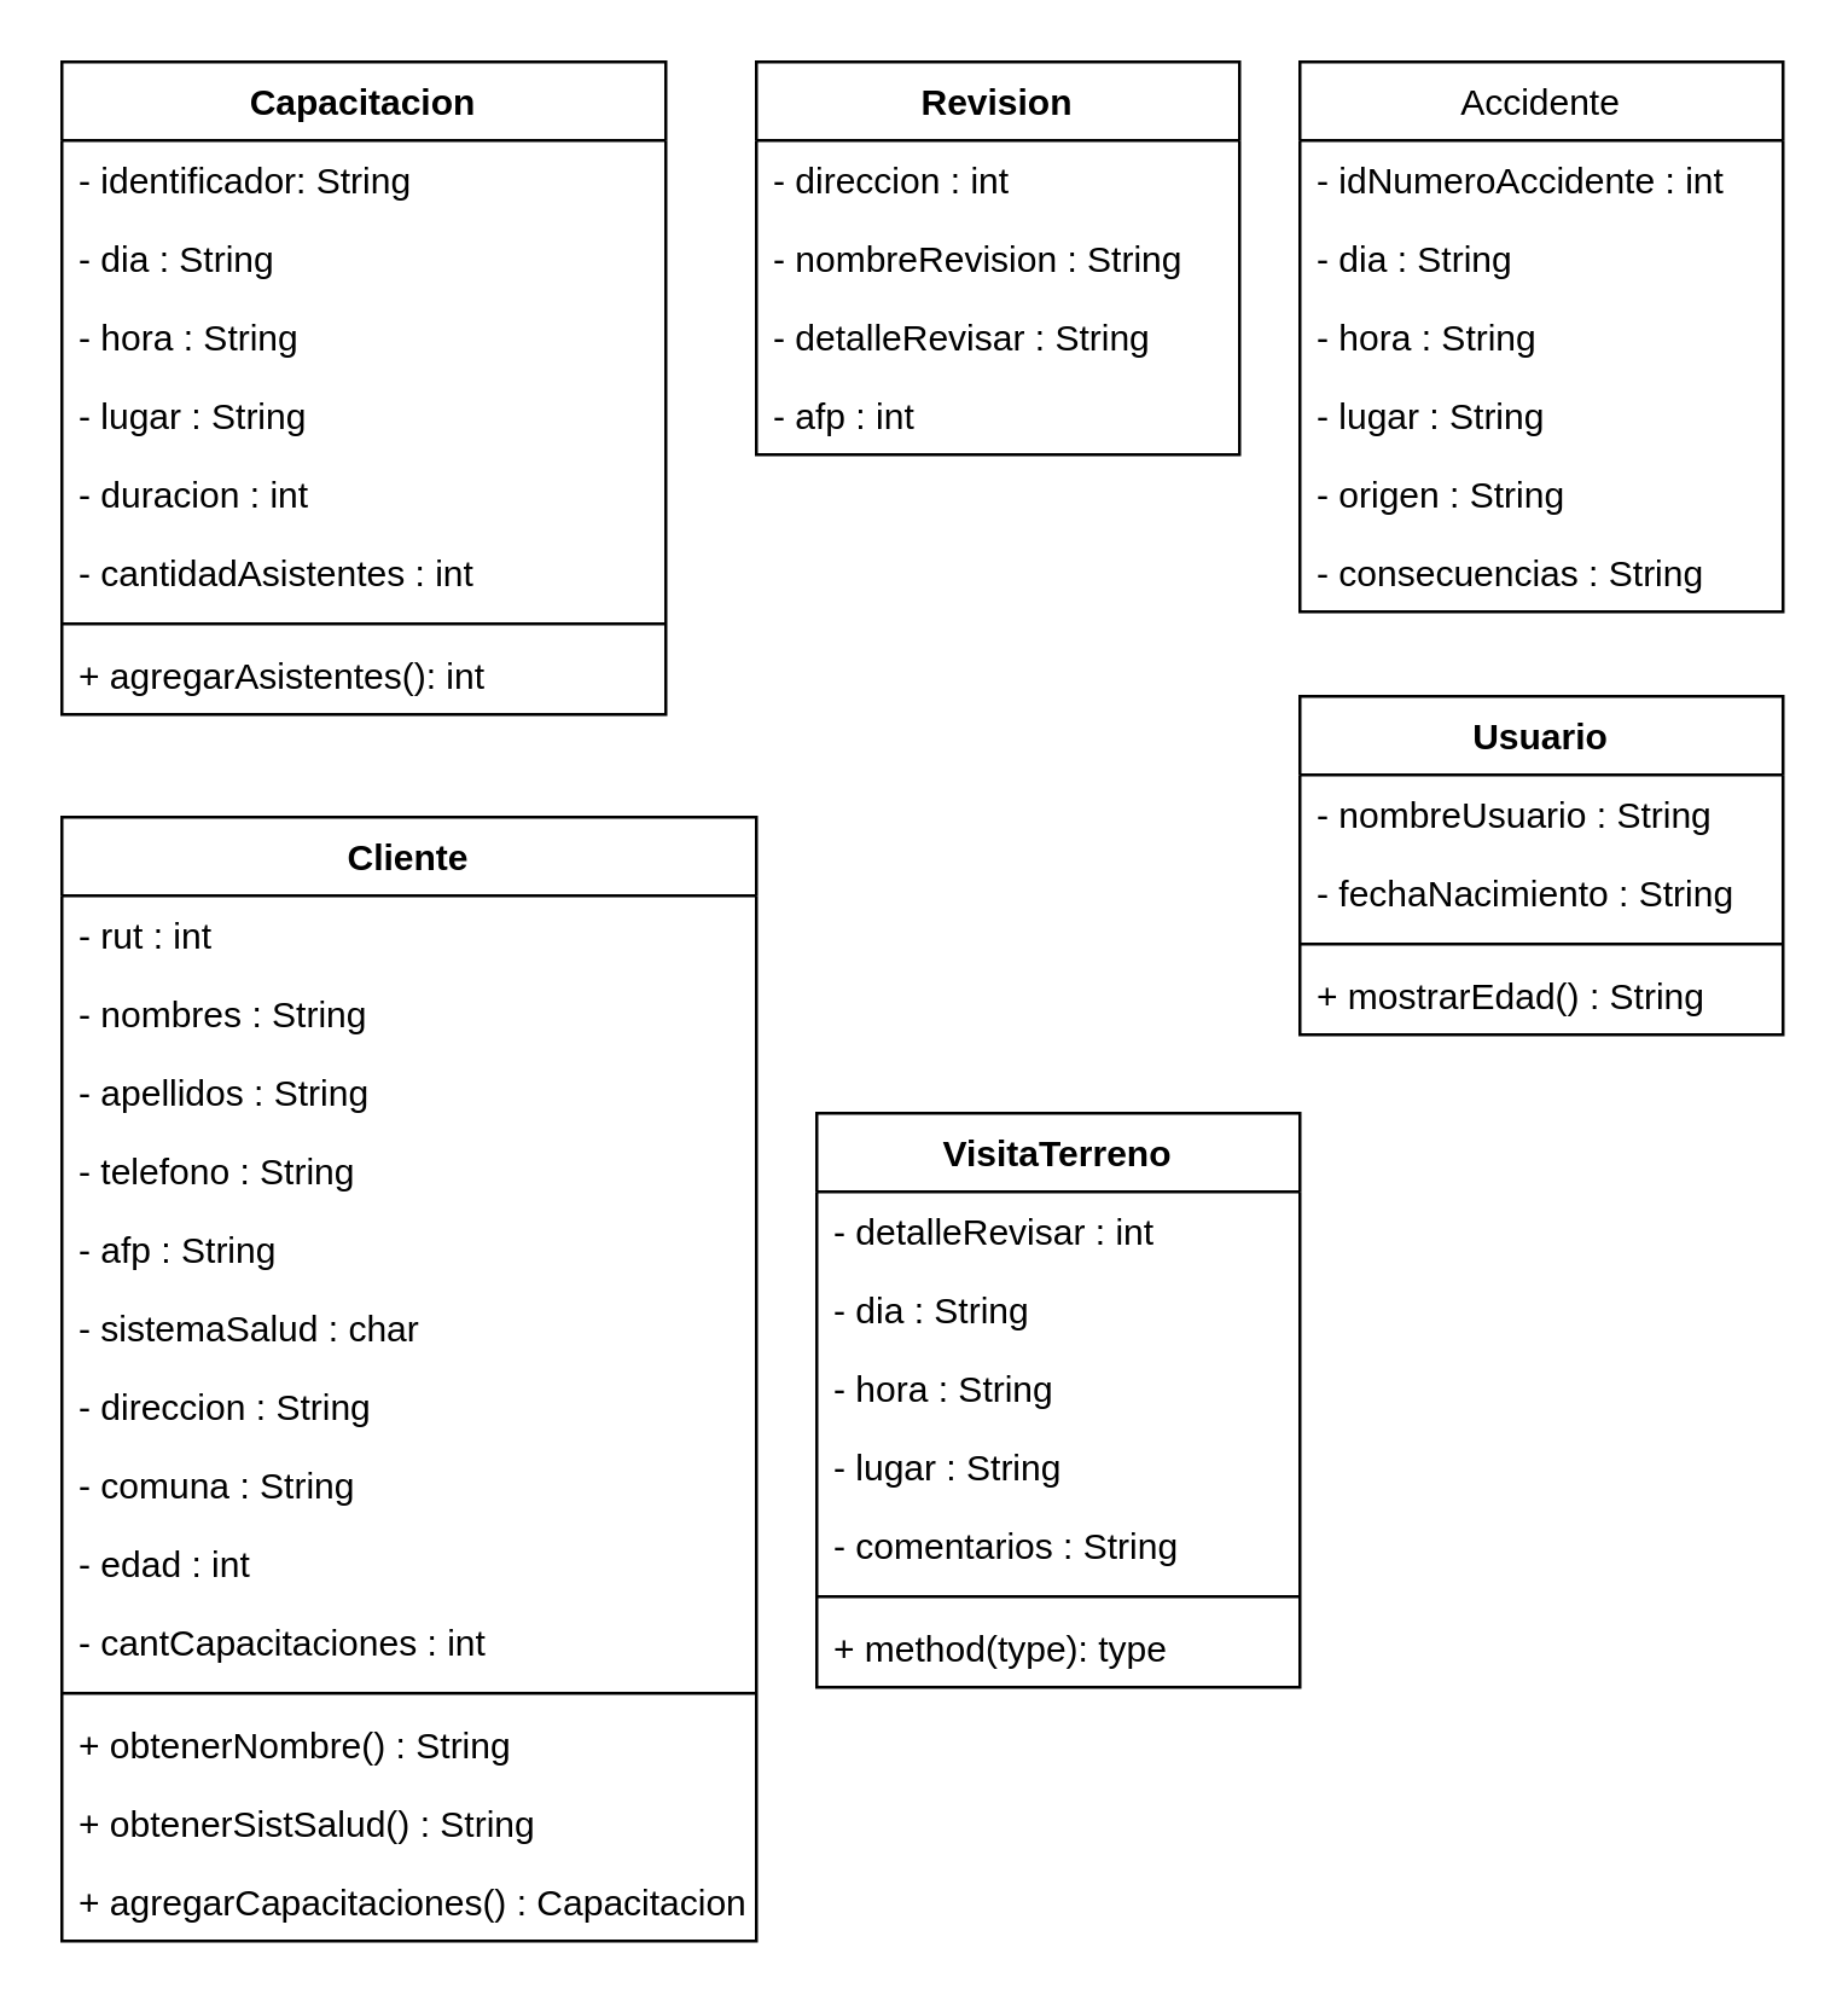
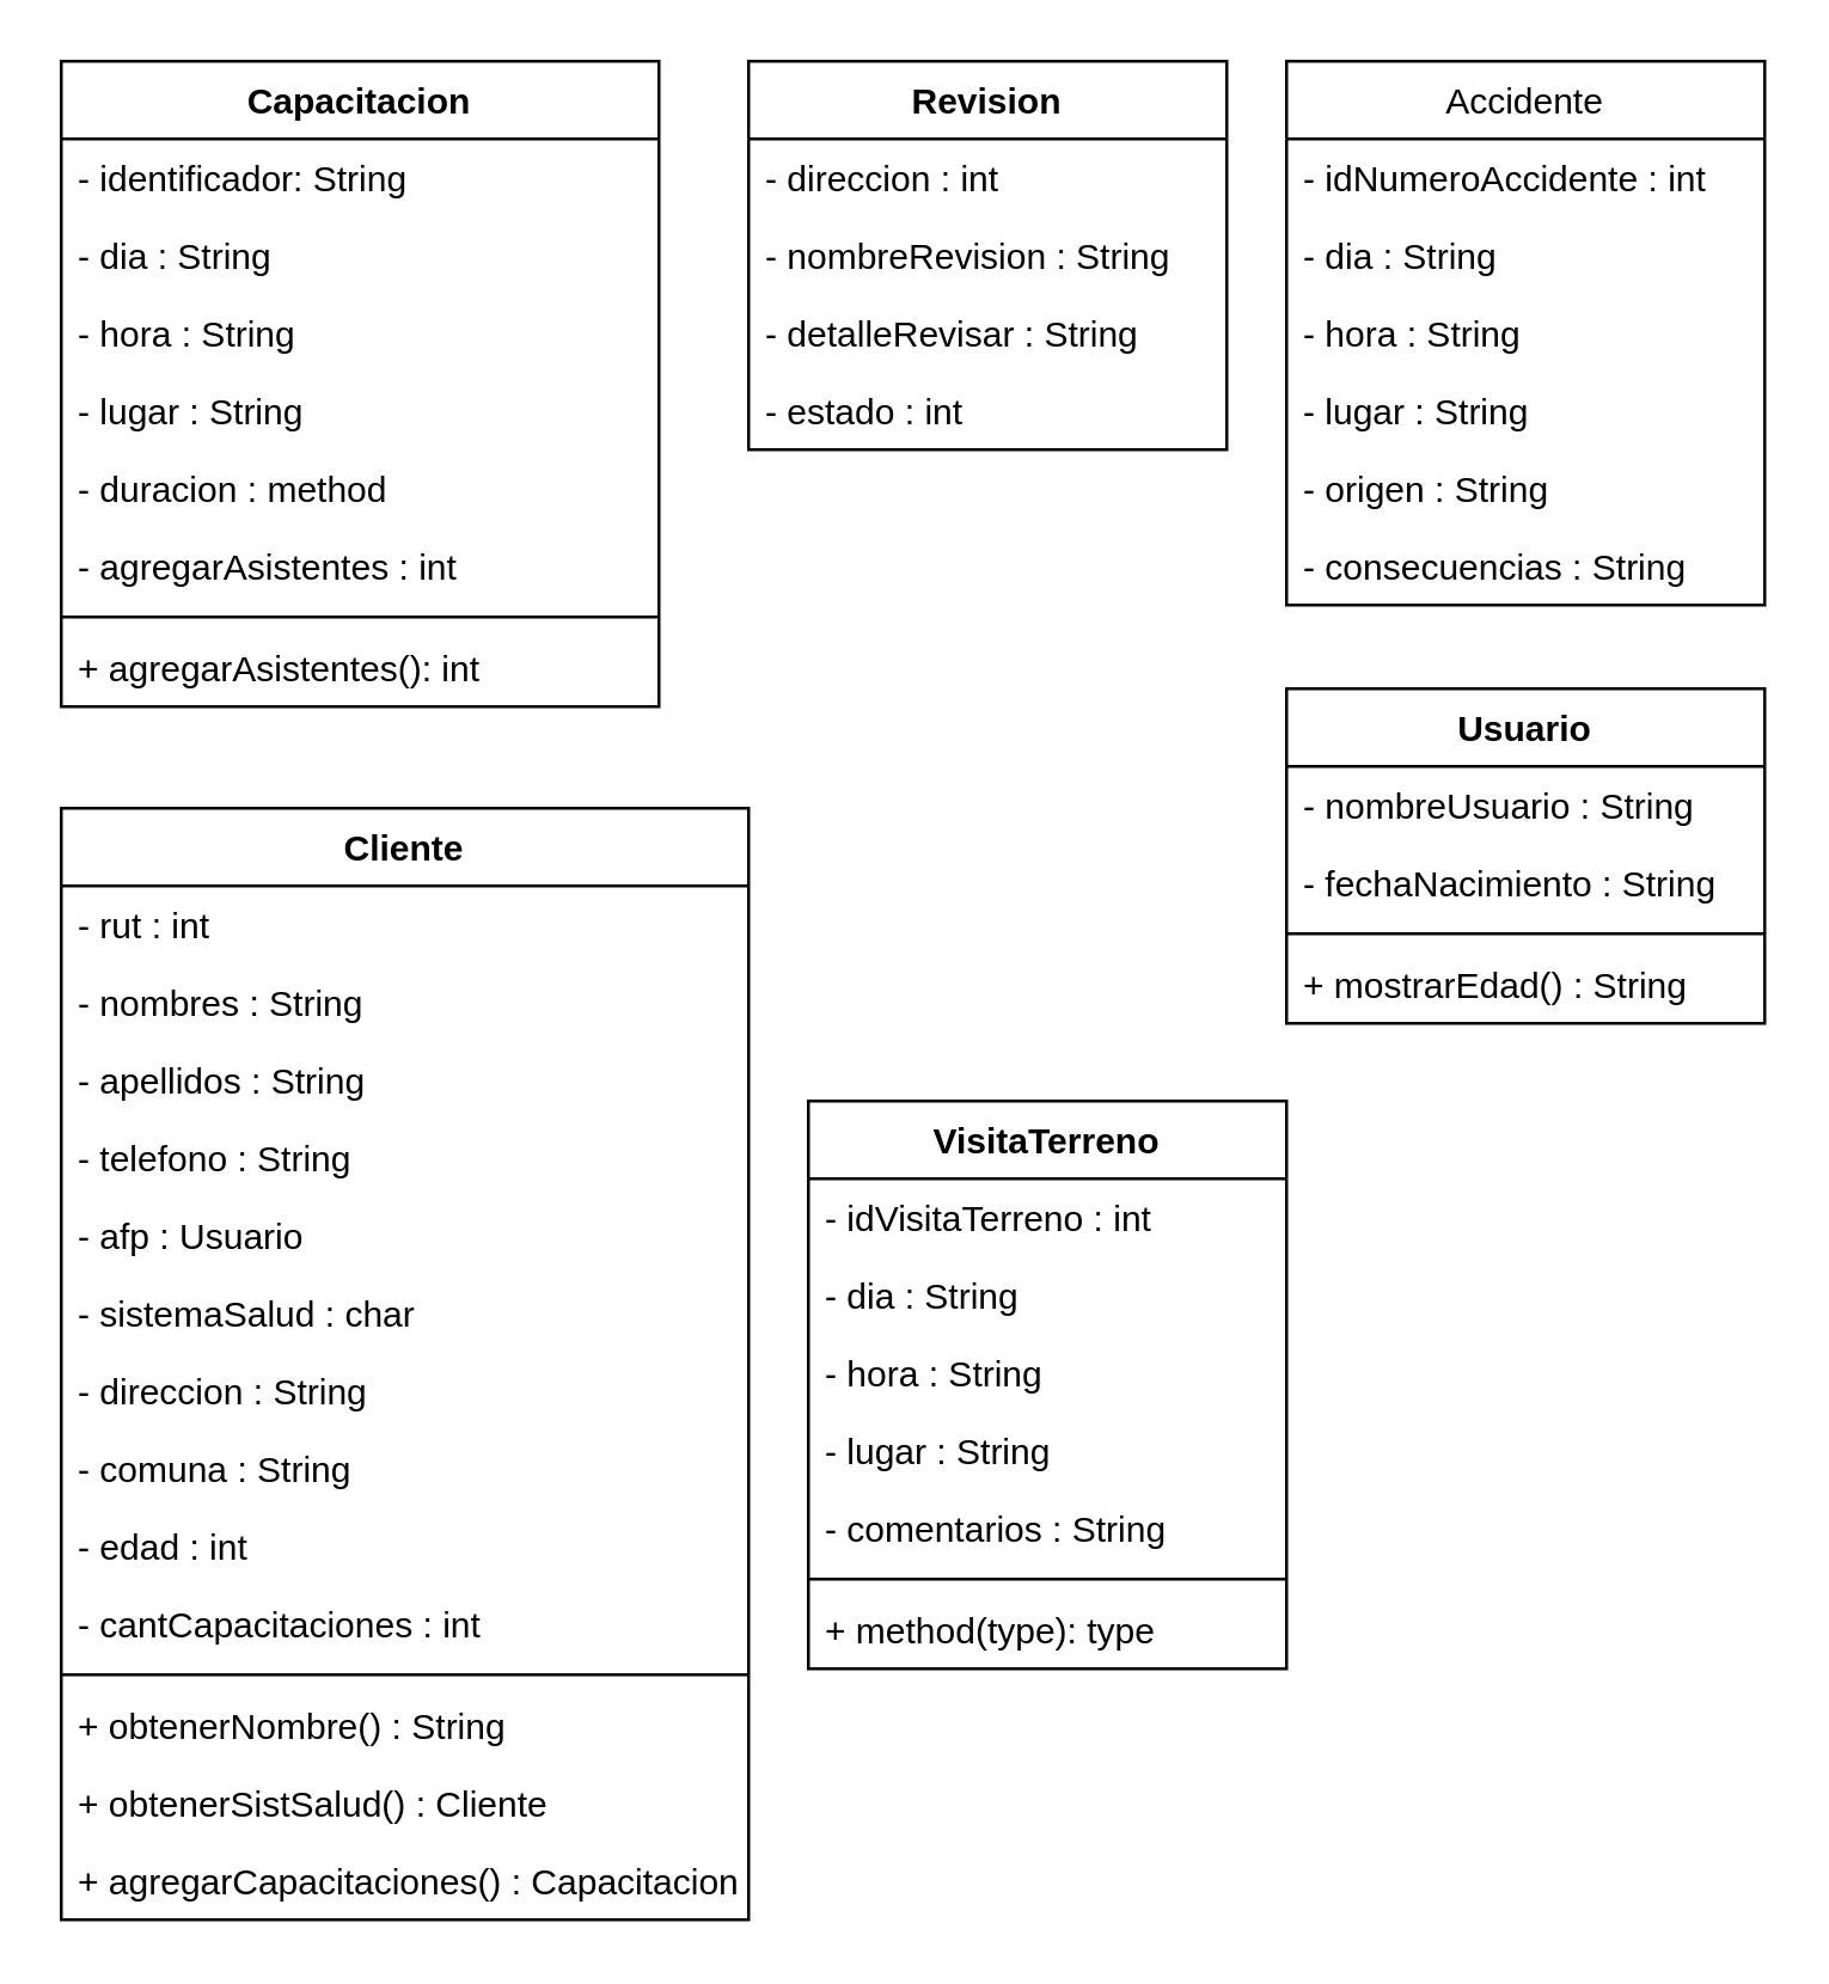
- <mxCell id="15" value="- afp : int" style="text;strokeColor=none;fillColor=none;align=left;verticalAlign=top;spacingLeft=4;spacingRight=4;overflow=hidden;rotatable=0;points=[[0,0.5],[1,0.5]];portConstraint=eastwest;" parent="11" vertex="1"><mxGeometry y="104" width="160" height="26" as="geometry" /></mxCell>
+ <mxCell id="15" value="- estado : int" style="text;strokeColor=none;fillColor=none;align=left;verticalAlign=top;spacingLeft=4;spacingRight=4;overflow=hidden;rotatable=0;points=[[0,0.5],[1,0.5]];portConstraint=eastwest;" parent="11" vertex="1"><mxGeometry y="104" width="160" height="26" as="geometry" /></mxCell>
- <mxCell id="7" value="- duracion : int" style="text;strokeColor=none;fillColor=none;align=left;verticalAlign=top;spacingLeft=4;spacingRight=4;overflow=hidden;rotatable=0;points=[[0,0.5],[1,0.5]];portConstraint=eastwest;" parent="2" vertex="1"><mxGeometry y="130" width="200" height="26" as="geometry" /></mxCell>
+ <mxCell id="7" value="- duracion : method" style="text;strokeColor=none;fillColor=none;align=left;verticalAlign=top;spacingLeft=4;spacingRight=4;overflow=hidden;rotatable=0;points=[[0,0.5],[1,0.5]];portConstraint=eastwest;" parent="2" vertex="1"><mxGeometry y="130" width="200" height="26" as="geometry" /></mxCell>
- <mxCell id="8" value="- cantidadAsistentes : int" style="text;strokeColor=none;fillColor=none;align=left;verticalAlign=top;spacingLeft=4;spacingRight=4;overflow=hidden;rotatable=0;points=[[0,0.5],[1,0.5]];portConstraint=eastwest;" parent="2" vertex="1"><mxGeometry y="156" width="200" height="26" as="geometry" /></mxCell>
+ <mxCell id="8" value="- agregarAsistentes : int" style="text;strokeColor=none;fillColor=none;align=left;verticalAlign=top;spacingLeft=4;spacingRight=4;overflow=hidden;rotatable=0;points=[[0,0.5],[1,0.5]];portConstraint=eastwest;" parent="2" vertex="1"><mxGeometry y="156" width="200" height="26" as="geometry" /></mxCell>
- <mxCell id="44" value="- detalleRevisar : int" style="text;strokeColor=none;fillColor=none;align=left;verticalAlign=top;spacingLeft=4;spacingRight=4;overflow=hidden;rotatable=0;points=[[0,0.5],[1,0.5]];portConstraint=eastwest;" vertex="1" parent="43"><mxGeometry y="26" width="160" height="26" as="geometry" /></mxCell>
+ <mxCell id="44" value="- idVisitaTerreno : int" style="text;strokeColor=none;fillColor=none;align=left;verticalAlign=top;spacingLeft=4;spacingRight=4;overflow=hidden;rotatable=0;points=[[0,0.5],[1,0.5]];portConstraint=eastwest;" vertex="1" parent="43"><mxGeometry y="26" width="160" height="26" as="geometry" /></mxCell>
- <mxCell id="21" value="- afp : String" style="text;strokeColor=none;fillColor=none;align=left;verticalAlign=top;spacingLeft=4;spacingRight=4;overflow=hidden;rotatable=0;points=[[0,0.5],[1,0.5]];portConstraint=eastwest;" vertex="1" parent="16"><mxGeometry y="130" width="230" height="26" as="geometry" /></mxCell>
+ <mxCell id="21" value="- afp : Usuario" style="text;strokeColor=none;fillColor=none;align=left;verticalAlign=top;spacingLeft=4;spacingRight=4;overflow=hidden;rotatable=0;points=[[0,0.5],[1,0.5]];portConstraint=eastwest;" vertex="1" parent="16"><mxGeometry y="130" width="230" height="26" as="geometry" /></mxCell>
- <mxCell id="29" value="+ obtenerSistSalud() : String" style="text;strokeColor=none;fillColor=none;align=left;verticalAlign=top;spacingLeft=4;spacingRight=4;overflow=hidden;rotatable=0;points=[[0,0.5],[1,0.5]];portConstraint=eastwest;" vertex="1" parent="16"><mxGeometry y="320" width="230" height="26" as="geometry" /></mxCell>
+ <mxCell id="29" value="+ obtenerSistSalud() : Cliente" style="text;strokeColor=none;fillColor=none;align=left;verticalAlign=top;spacingLeft=4;spacingRight=4;overflow=hidden;rotatable=0;points=[[0,0.5],[1,0.5]];portConstraint=eastwest;" vertex="1" parent="16"><mxGeometry y="320" width="230" height="26" as="geometry" /></mxCell>
